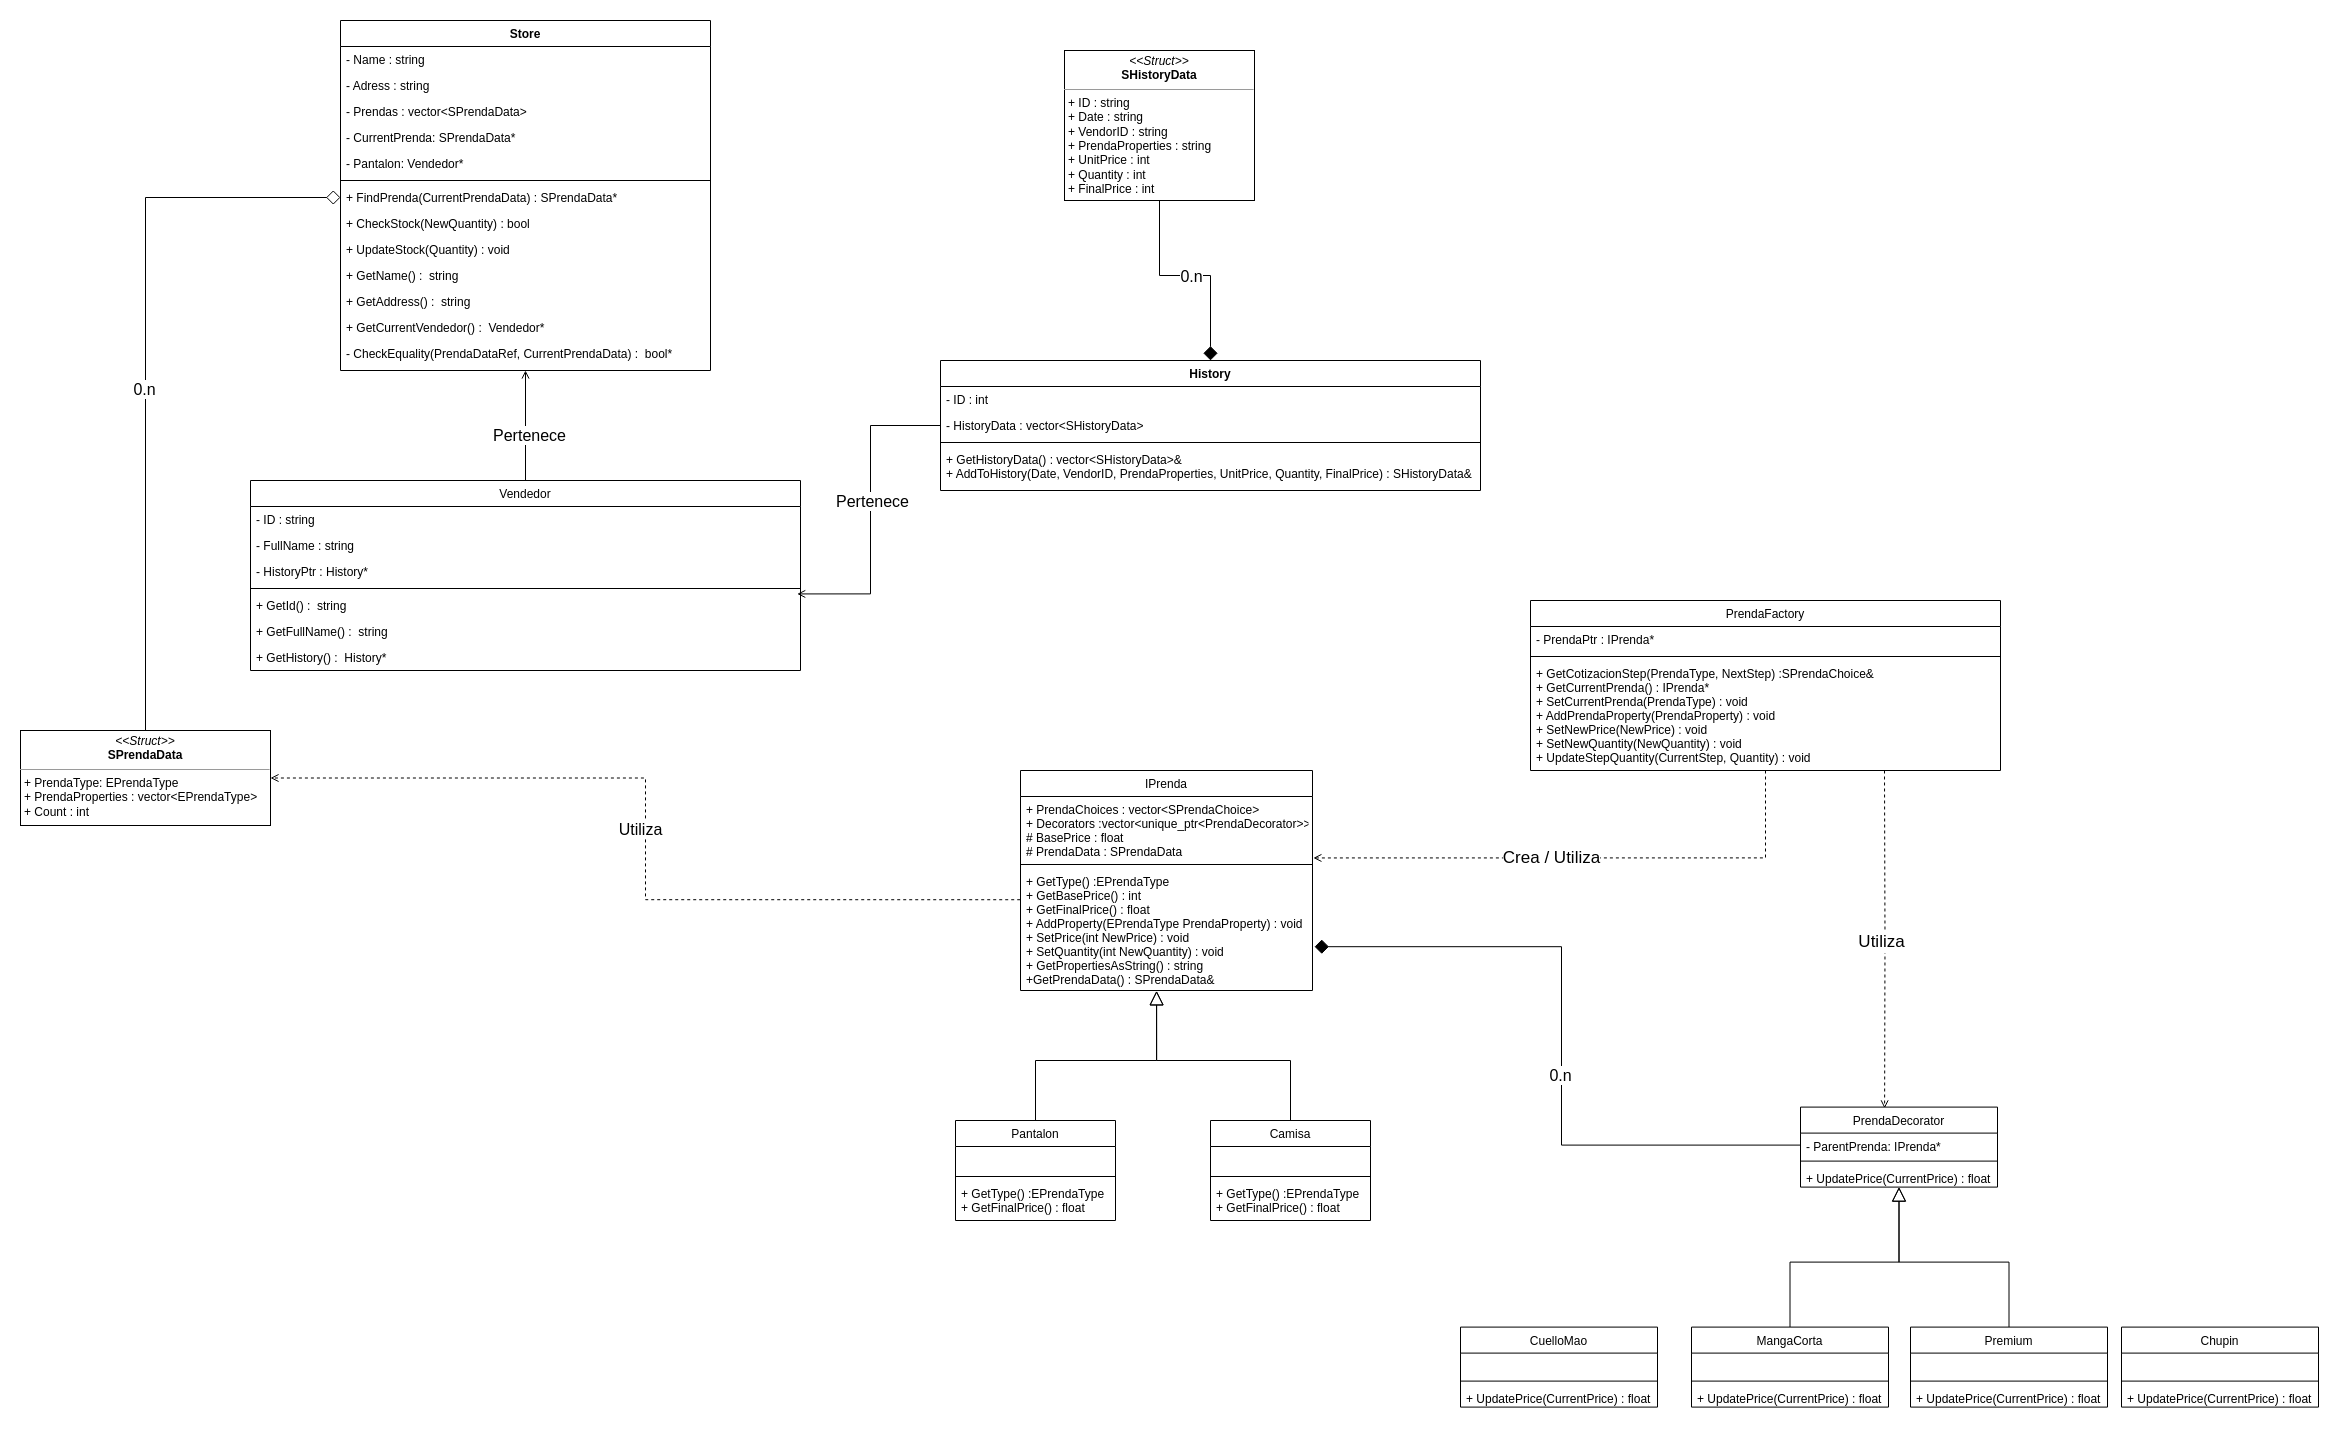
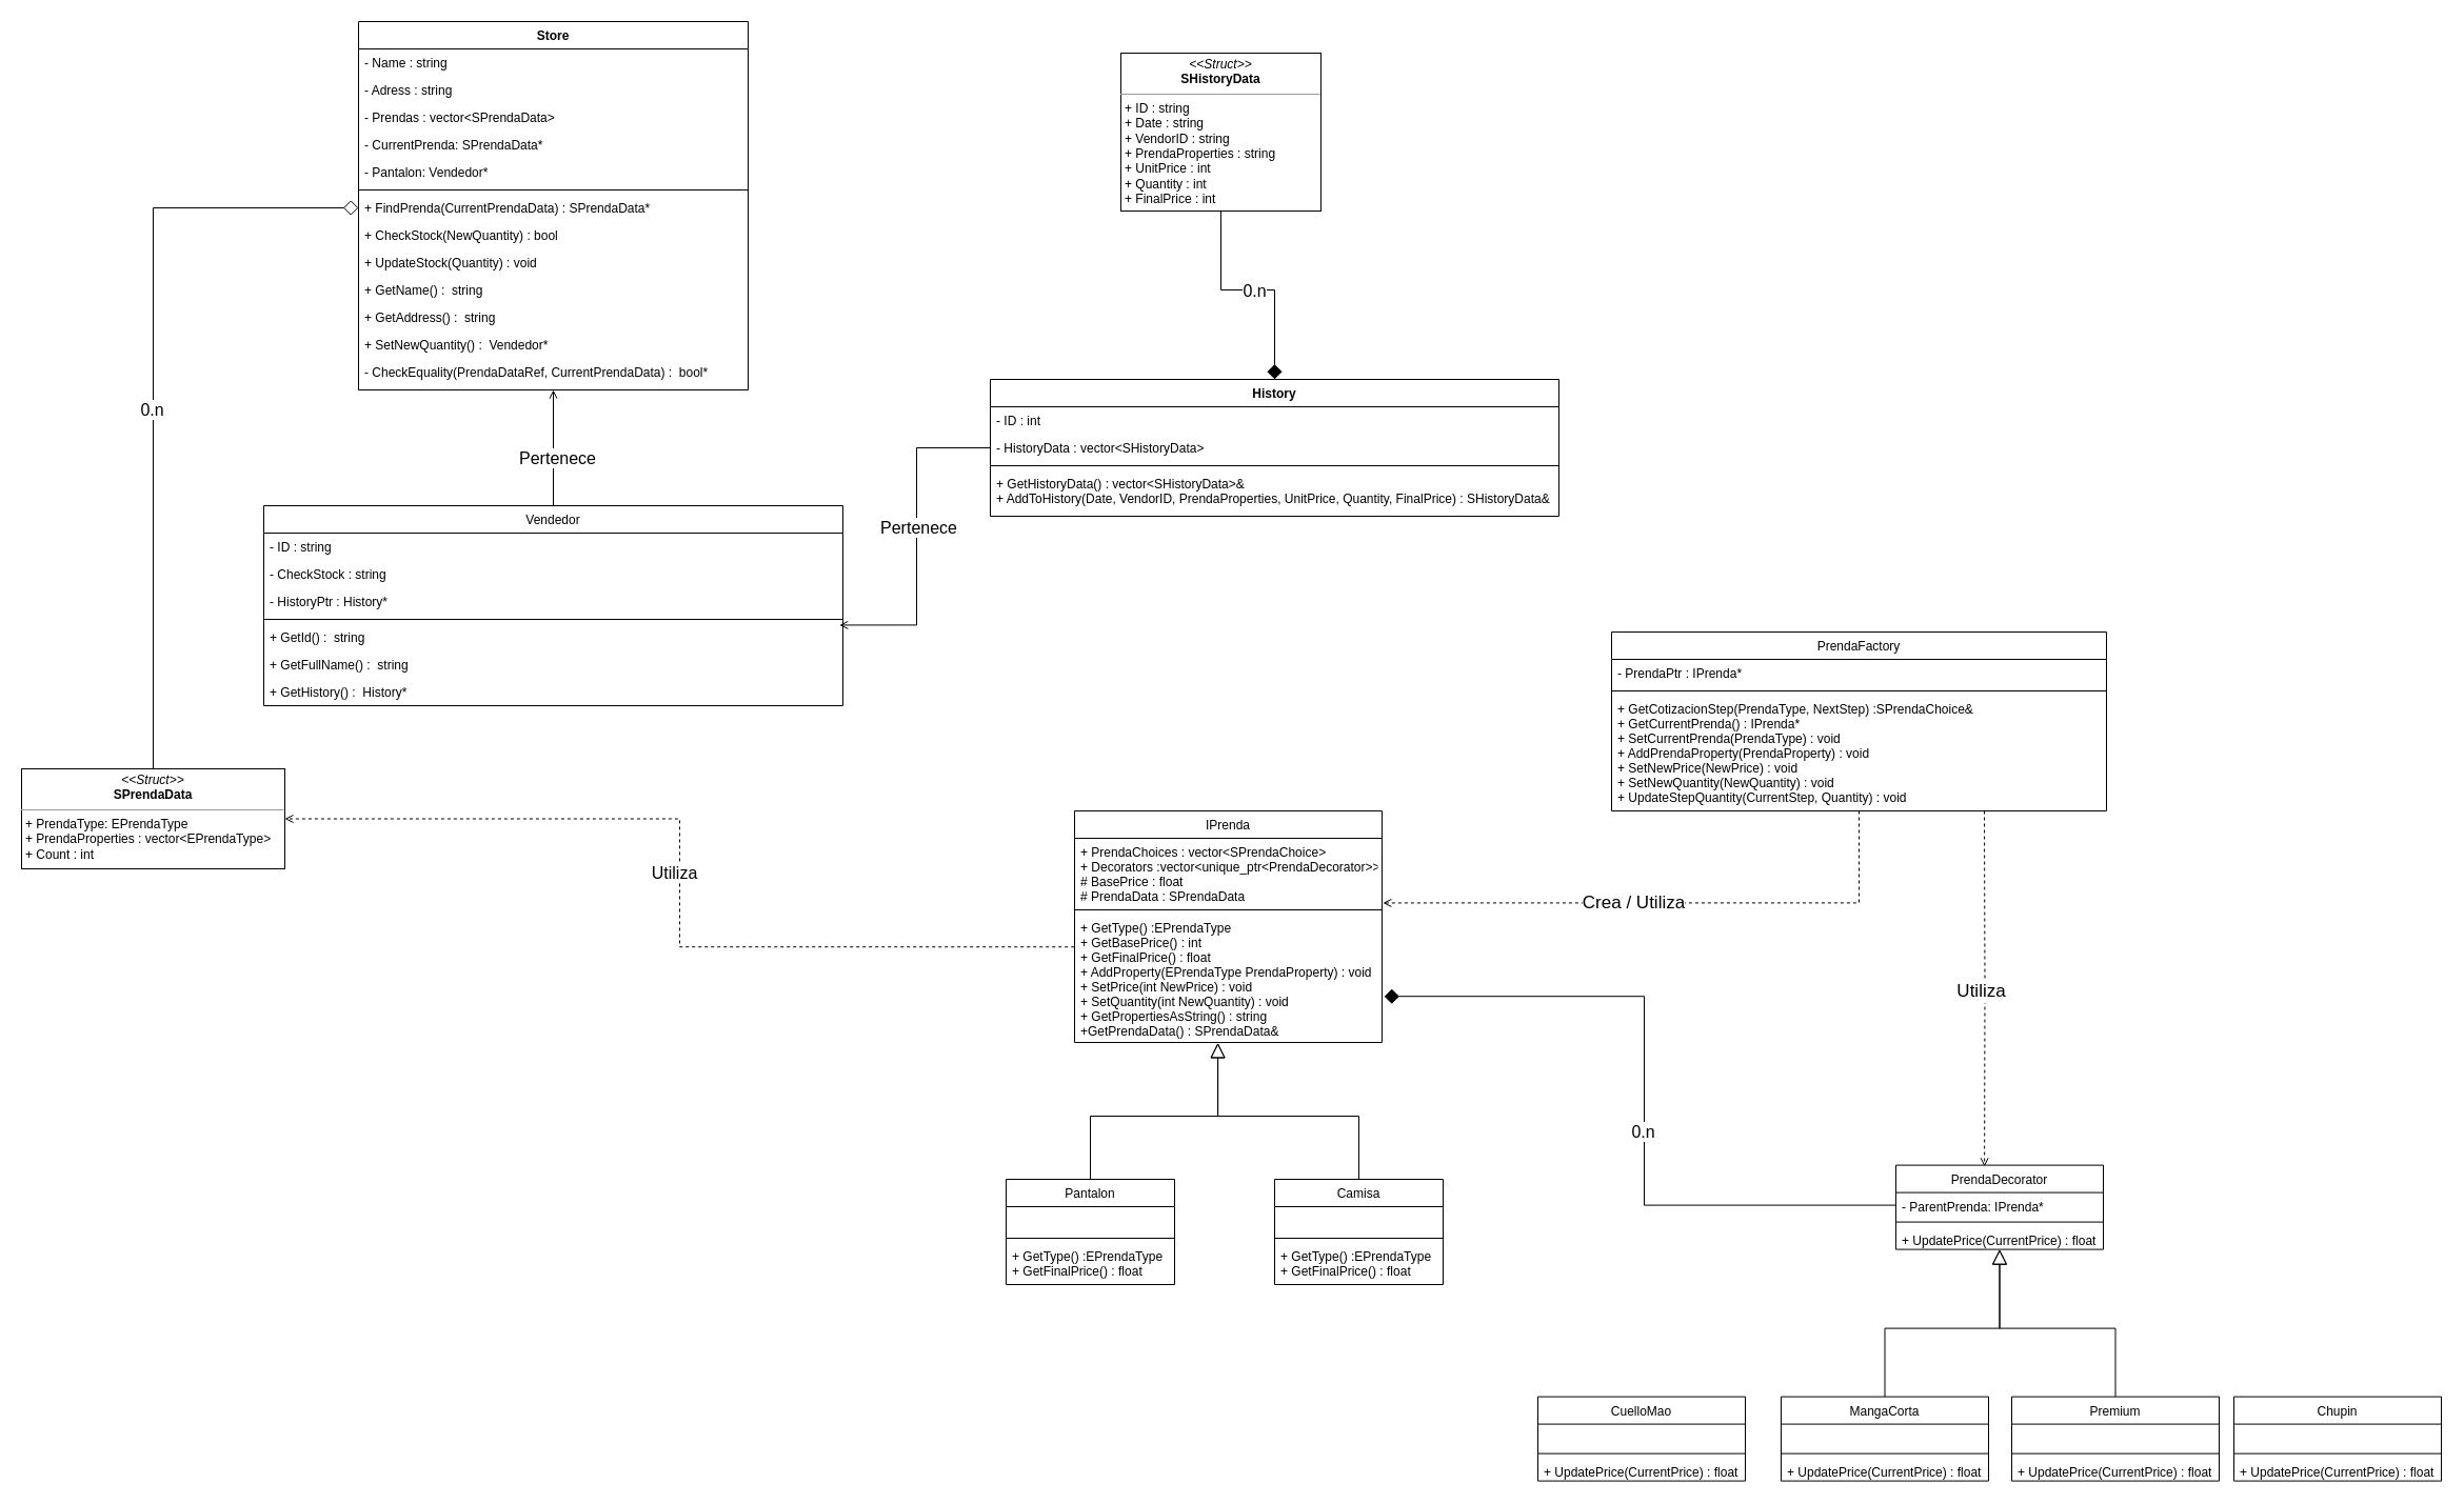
- <mxCell id="29" value="+ GetCurrentVendedor() :  Vendedor*" style="text;align=left;verticalAlign=top;spacingLeft=4;spacingRight=4;overflow=hidden;rotatable=0;points=[[0,0.5],[1,0.5]];portConstraint=eastwest;" parent="17" vertex="1"><mxGeometry y="294" width="370" height="26" as="geometry" /></mxCell>
+ <mxCell id="29" value="+ SetNewQuantity() :  Vendedor*" style="text;align=left;verticalAlign=top;spacingLeft=4;spacingRight=4;overflow=hidden;rotatable=0;points=[[0,0.5],[1,0.5]];portConstraint=eastwest;" parent="17" vertex="1"><mxGeometry y="294" width="370" height="26" as="geometry" /></mxCell>
- <mxCell id="6" value="- FullName : string" style="text;align=left;verticalAlign=top;spacingLeft=4;spacingRight=4;overflow=hidden;rotatable=0;points=[[0,0.5],[1,0.5]];portConstraint=eastwest;rounded=0;shadow=0;html=0;" parent="4" vertex="1"><mxGeometry y="52" width="550" height="26" as="geometry" /></mxCell>
+ <mxCell id="6" value="- CheckStock : string" style="text;align=left;verticalAlign=top;spacingLeft=4;spacingRight=4;overflow=hidden;rotatable=0;points=[[0,0.5],[1,0.5]];portConstraint=eastwest;rounded=0;shadow=0;html=0;" parent="4" vertex="1"><mxGeometry y="52" width="550" height="26" as="geometry" /></mxCell>
